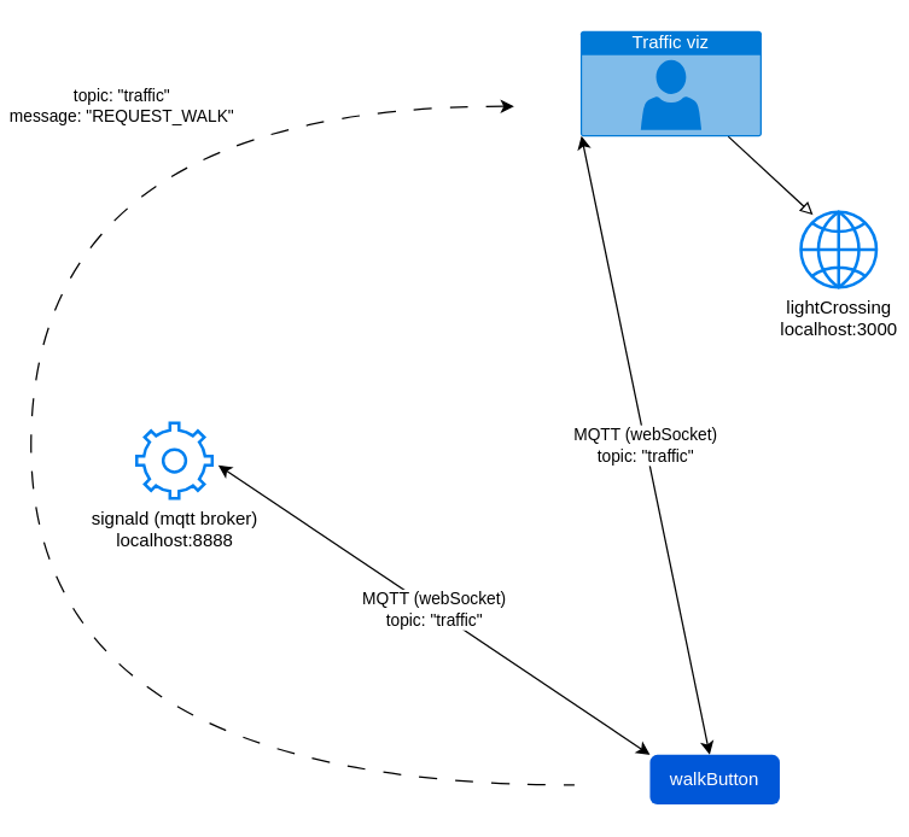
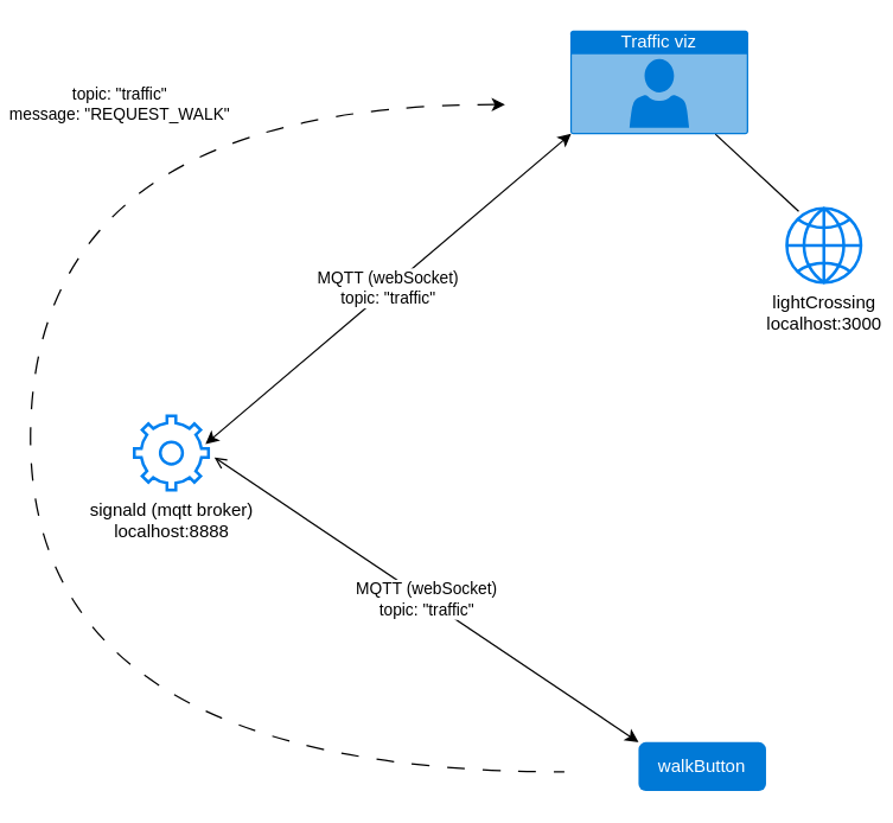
- <mxCell id="5" style="edgeStyle=none;rounded=0;orthogonalLoop=1;jettySize=auto;html=1;entryX=0.16;entryY=0.04;entryDx=0;entryDy=0;entryPerimeter=0;endArrow=block;endFill=0;" edge="1" parent="1" source="7" target="3"><mxGeometry relative="1" as="geometry" /></mxCell>
+ <mxCell id="5" style="edgeStyle=none;rounded=0;orthogonalLoop=1;jettySize=auto;html=1;entryX=0.16;entryY=0.04;entryDx=0;entryDy=0;entryPerimeter=0;endArrow=none;endFill=0;" edge="1" parent="1" source="7" target="3"><mxGeometry relative="1" as="geometry" /></mxCell>
- <mxCell id="2" value="&lt;div&gt;MQTT (webSocket)&lt;br&gt;&lt;/div&gt;&lt;div&gt;topic: &quot;traffic&quot;&lt;br&gt;&lt;/div&gt;" style="edgeStyle=none;rounded=0;orthogonalLoop=1;jettySize=auto;html=1;exitX=0.005;exitY=0.995;exitDx=0;exitDy=0;exitPerimeter=0;endArrow=classic;endFill=1;startArrow=classic;startFill=1;" edge="1" parent="1" source="7" target="9"><mxGeometry relative="1" as="geometry"><mxPoint x="360" y="110" as="sourcePoint" /></mxGeometry></mxCell>
+ <mxCell id="2" value="&lt;div&gt;MQTT (webSocket)&lt;br&gt;&lt;/div&gt;&lt;div&gt;topic: &quot;traffic&quot;&lt;br&gt;&lt;/div&gt;" style="edgeStyle=none;rounded=0;orthogonalLoop=1;jettySize=auto;html=1;entryX=0.96;entryY=0.38;entryDx=0;entryDy=0;entryPerimeter=0;exitX=0.005;exitY=0.995;exitDx=0;exitDy=0;exitPerimeter=0;endArrow=classic;endFill=1;startArrow=classic;startFill=1;" edge="1" parent="1" source="7" target="4"><mxGeometry relative="1" as="geometry"><mxPoint x="360" y="110" as="sourcePoint" /></mxGeometry></mxCell>
- <mxCell id="8" value="&lt;div&gt;MQTT (webSocket)&lt;br&gt;&lt;/div&gt;&lt;div&gt;topic: &quot;traffic&quot;&lt;br&gt;&lt;/div&gt;" style="edgeStyle=none;rounded=0;orthogonalLoop=1;jettySize=auto;html=1;entryX=1.08;entryY=0.56;entryDx=0;entryDy=0;entryPerimeter=0;exitX=0;exitY=0;exitDx=0;exitDy=0;endArrow=classic;endFill=1;startArrow=classic;startFill=1;" edge="1" parent="1" source="9" target="4"><mxGeometry relative="1" as="geometry"><mxPoint x="410.6" y="500.35" as="sourcePoint" /><mxPoint x="150" y="479" as="targetPoint" /></mxGeometry></mxCell>
+ <mxCell id="8" value="&lt;div&gt;MQTT (webSocket)&lt;br&gt;&lt;/div&gt;&lt;div&gt;topic: &quot;traffic&quot;&lt;br&gt;&lt;/div&gt;" style="edgeStyle=none;rounded=0;orthogonalLoop=1;jettySize=auto;html=1;entryX=1.08;entryY=0.56;entryDx=0;entryDy=0;entryPerimeter=0;exitX=0;exitY=0;exitDx=0;exitDy=0;endArrow=open;endFill=1;startArrow=classic;startFill=1;" edge="1" parent="1" source="9" target="4"><mxGeometry relative="1" as="geometry"><mxPoint x="410.6" y="500.35" as="sourcePoint" /><mxPoint x="150" y="479" as="targetPoint" /></mxGeometry></mxCell>
- <mxCell id="9" value="&lt;div&gt;walkButton&lt;/div&gt;" style="rounded=1;fillColor=#0057D8;strokeColor=none;html=1;whiteSpace=wrap;fontColor=#ffffff;align=center;verticalAlign=middle;fontStyle=0;fontSize=12;sketch=0;" vertex="1" parent="1"><mxGeometry x="430" y="500" width="86" height="33" as="geometry" /></mxCell>
+ <mxCell id="9" value="&lt;div&gt;walkButton&lt;/div&gt;" style="rounded=1;fillColor=#0079d6;strokeColor=none;html=1;whiteSpace=wrap;fontColor=#ffffff;align=center;verticalAlign=middle;fontStyle=0;fontSize=12;sketch=0;" vertex="1" parent="1"><mxGeometry x="430" y="500" width="86" height="33" as="geometry" /></mxCell>
